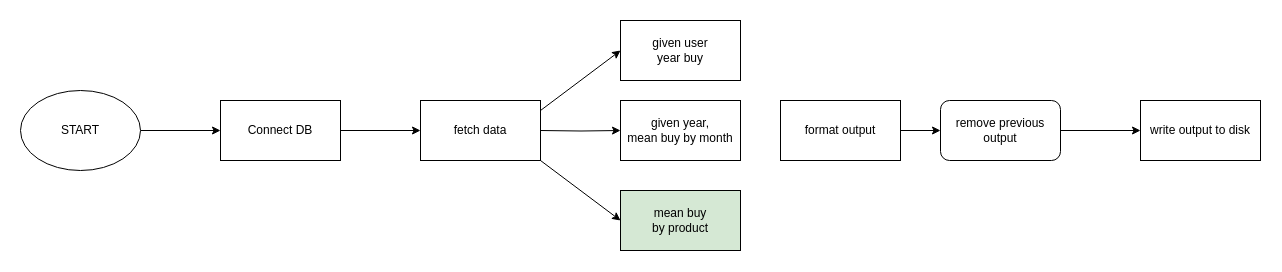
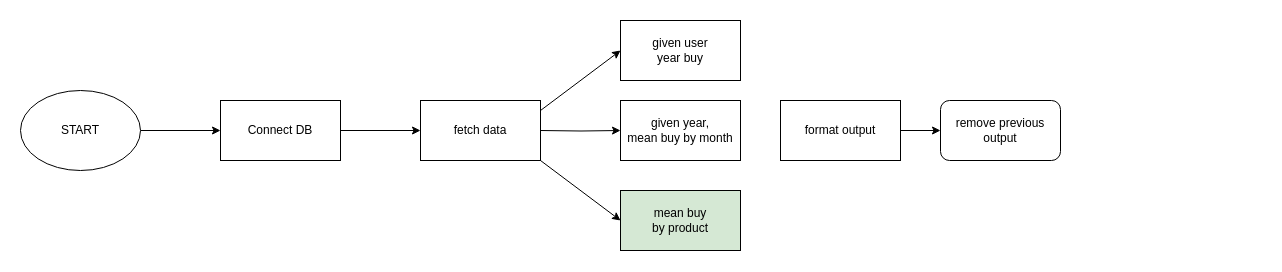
- <mxCell id="13" value="" style="edgeStyle=orthogonalEdgeStyle;rounded=0;orthogonalLoop=1;jettySize=auto;html=1;" edge="1" parent="1" source="14" target="17"><mxGeometry relative="1" as="geometry" /></mxCell>
- <mxCell id="17" value="write output to disk" style="whiteSpace=wrap;html=1;rounded=0;" vertex="1" parent="1"><mxGeometry x="1140" y="100" width="120" height="60" as="geometry" /></mxCell>
